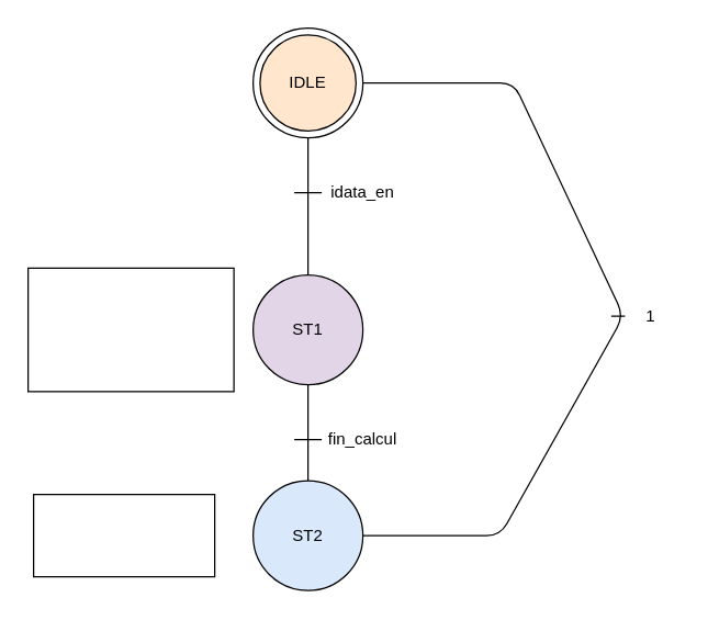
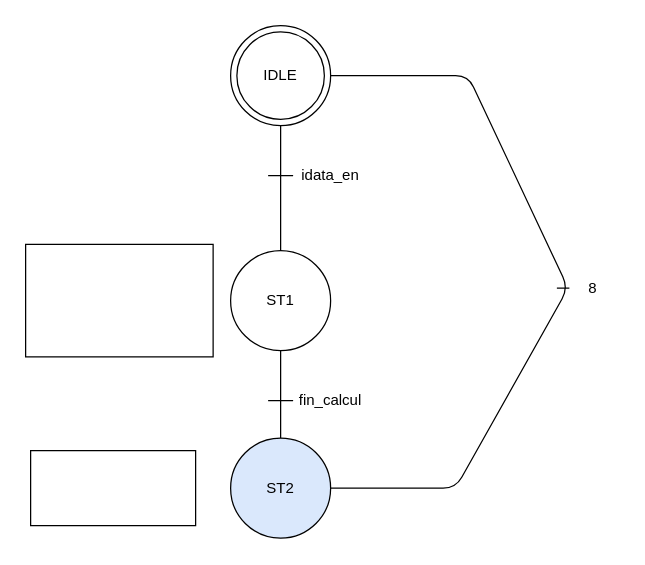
- <mxCell id="16" value="IDLE" style="ellipse;whiteSpace=wrap;html=1;aspect=fixed;fillColor=#ffe6cc;" vertex="1" parent="1"><mxGeometry x="189" y="25" width="70" height="70" as="geometry" /></mxCell>
+ <mxCell id="16" value="IDLE" style="ellipse;whiteSpace=wrap;html=1;aspect=fixed;" vertex="1" parent="1"><mxGeometry x="189" y="25" width="70" height="70" as="geometry" /></mxCell>
- <mxCell id="13" value="1" style="text;html=1;strokeColor=none;fillColor=none;align=center;verticalAlign=middle;whiteSpace=wrap;rounded=0;" parent="1" vertex="1"><mxGeometry x="454" y="220" width="40" height="20" as="geometry" /></mxCell>
+ <mxCell id="13" value="8" style="text;html=1;strokeColor=none;fillColor=none;align=center;verticalAlign=middle;whiteSpace=wrap;rounded=0;" parent="1" vertex="1"><mxGeometry x="454" y="220" width="40" height="20" as="geometry" /></mxCell>
- <mxCell id="3" value="ST1" style="ellipse;whiteSpace=wrap;html=1;aspect=fixed;fillColor=#e1d5e7;" parent="1" vertex="1"><mxGeometry x="184" y="200" width="80" height="80" as="geometry" /></mxCell>
+ <mxCell id="3" value="ST1" style="ellipse;whiteSpace=wrap;html=1;aspect=fixed;" parent="1" vertex="1"><mxGeometry x="184" y="200" width="80" height="80" as="geometry" /></mxCell>
